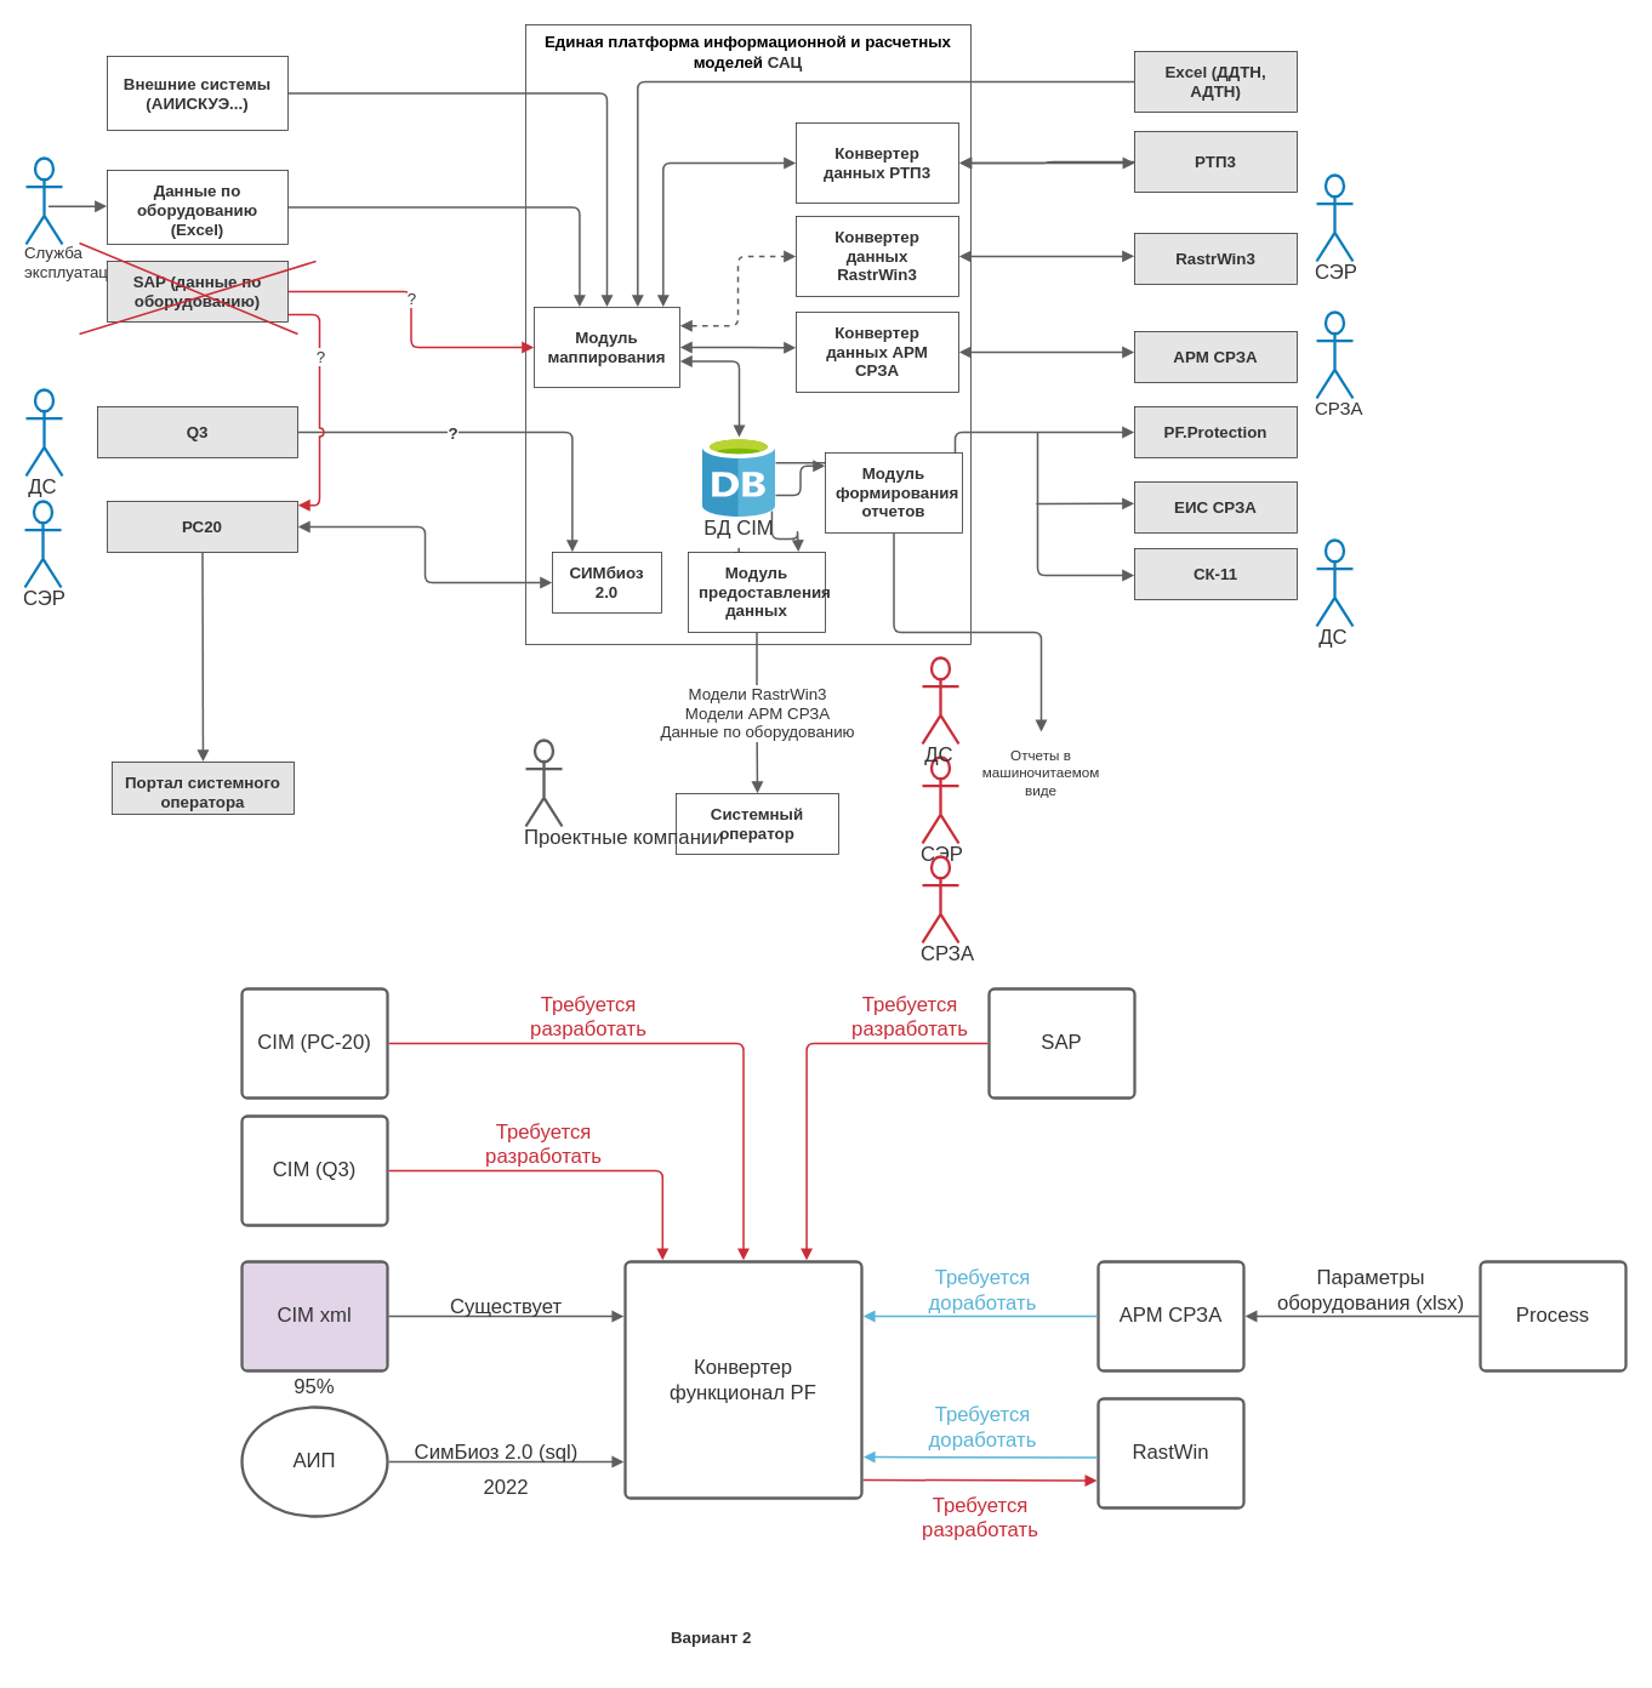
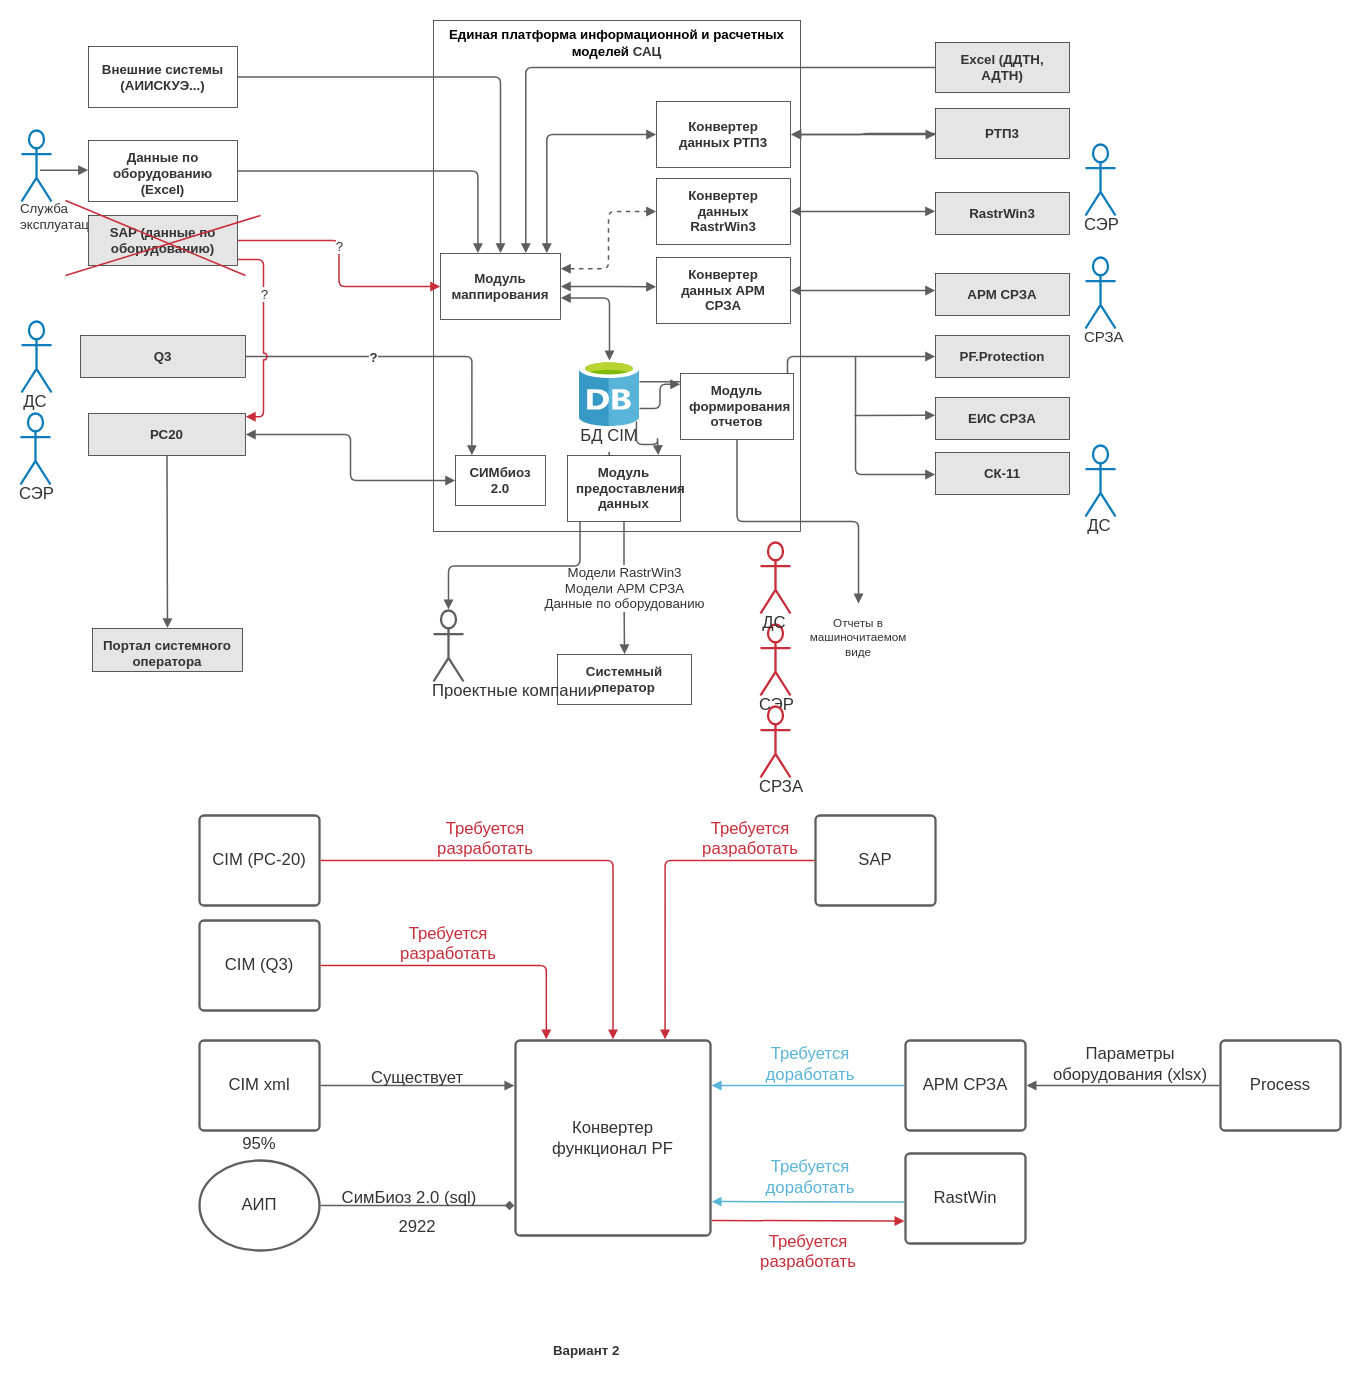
+ <mxCell id="53" value="" style="html=1;jettySize=18;whiteSpace=wrap;fontSize=13;strokeColor=#5E5E5E;strokeWidth=1.5;rounded=1;arcSize=12;edgeStyle=orthogonalEdgeStyle;startArrow=none;endArrow=block;endFill=1;exitX=0.111;exitY=1.006;exitPerimeter=0;entryX=0.5;entryY=-0.016;entryPerimeter=0;lucidId=yGKs3uKlR42k;" edge="1" parent="1" source="50" target="52"><mxGeometry width="100" height="100" relative="1" as="geometry"><Array as="points" /></mxGeometry></mxCell>
- <mxCell id="70" value="CIM xml" style="html=1;overflow=block;blockSpacing=1;whiteSpace=wrap;fontSize=16.7;fontColor=#333333;spacing=9;strokeColor=#5e5e5e;strokeOpacity=100;rounded=1;absoluteArcSize=1;arcSize=9;strokeWidth=2.3;lucidId=DA2s0FMKBJ7~;fillColor=#e1d5e7;" vertex="1" parent="1"><mxGeometry x="199" y="1040" width="120" height="90" as="geometry" /></mxCell>
+ <mxCell id="70" value="CIM xml" style="html=1;overflow=block;blockSpacing=1;whiteSpace=wrap;fontSize=16.7;fontColor=#333333;spacing=9;strokeColor=#5e5e5e;strokeOpacity=100;rounded=1;absoluteArcSize=1;arcSize=9;strokeWidth=2.3;lucidId=DA2s0FMKBJ7~;" vertex="1" parent="1"><mxGeometry x="199" y="1040" width="120" height="90" as="geometry" /></mxCell>
- <mxCell id="72" value="" style="html=1;jettySize=18;whiteSpace=wrap;fontSize=13;strokeColor=#5E5E5E;strokeWidth=1.5;rounded=0;startArrow=none;endArrow=block;endFill=1;exitX=1.009;exitY=0.5;exitPerimeter=0;entryX=-0.006;entryY=0.846;entryPerimeter=0;lucidId=-A2su_.yIOHN;" edge="1" parent="1" source="71" target="68"><mxGeometry width="100" height="100" relative="1" as="geometry"><Array as="points" /></mxGeometry></mxCell>
+ <mxCell id="72" value="" style="html=1;jettySize=18;whiteSpace=wrap;fontSize=13;strokeColor=#5E5E5E;strokeWidth=1.5;rounded=0;startArrow=none;endArrow=diamond;endFill=1;exitX=1.009;exitY=0.5;exitPerimeter=0;entryX=-0.006;entryY=0.846;entryPerimeter=0;lucidId=-A2su_.yIOHN;" edge="1" parent="1" source="71" target="68"><mxGeometry width="100" height="100" relative="1" as="geometry"><Array as="points" /></mxGeometry></mxCell>
- <mxCell id="89" value="2022" style="html=1;overflow=block;blockSpacing=1;whiteSpace=wrap;fontSize=16.7;fontColor=#333333;spacing=3.8;strokeOpacity=0;fillOpacity=0;rounded=1;absoluteArcSize=1;arcSize=9;fillColor=#ffffff;strokeWidth=2.3;lucidId=CJ2sQyhjG-TM;" vertex="1" parent="1"><mxGeometry x="327" y="1213" width="180" height="23" as="geometry" /></mxCell>
+ <mxCell id="89" value="2922" style="html=1;overflow=block;blockSpacing=1;whiteSpace=wrap;fontSize=16.7;fontColor=#333333;spacing=3.8;strokeOpacity=0;fillOpacity=0;rounded=1;absoluteArcSize=1;arcSize=9;fillColor=#ffffff;strokeWidth=2.3;lucidId=CJ2sQyhjG-TM;" vertex="1" parent="1"><mxGeometry x="327" y="1213" width="180" height="23" as="geometry" /></mxCell>
